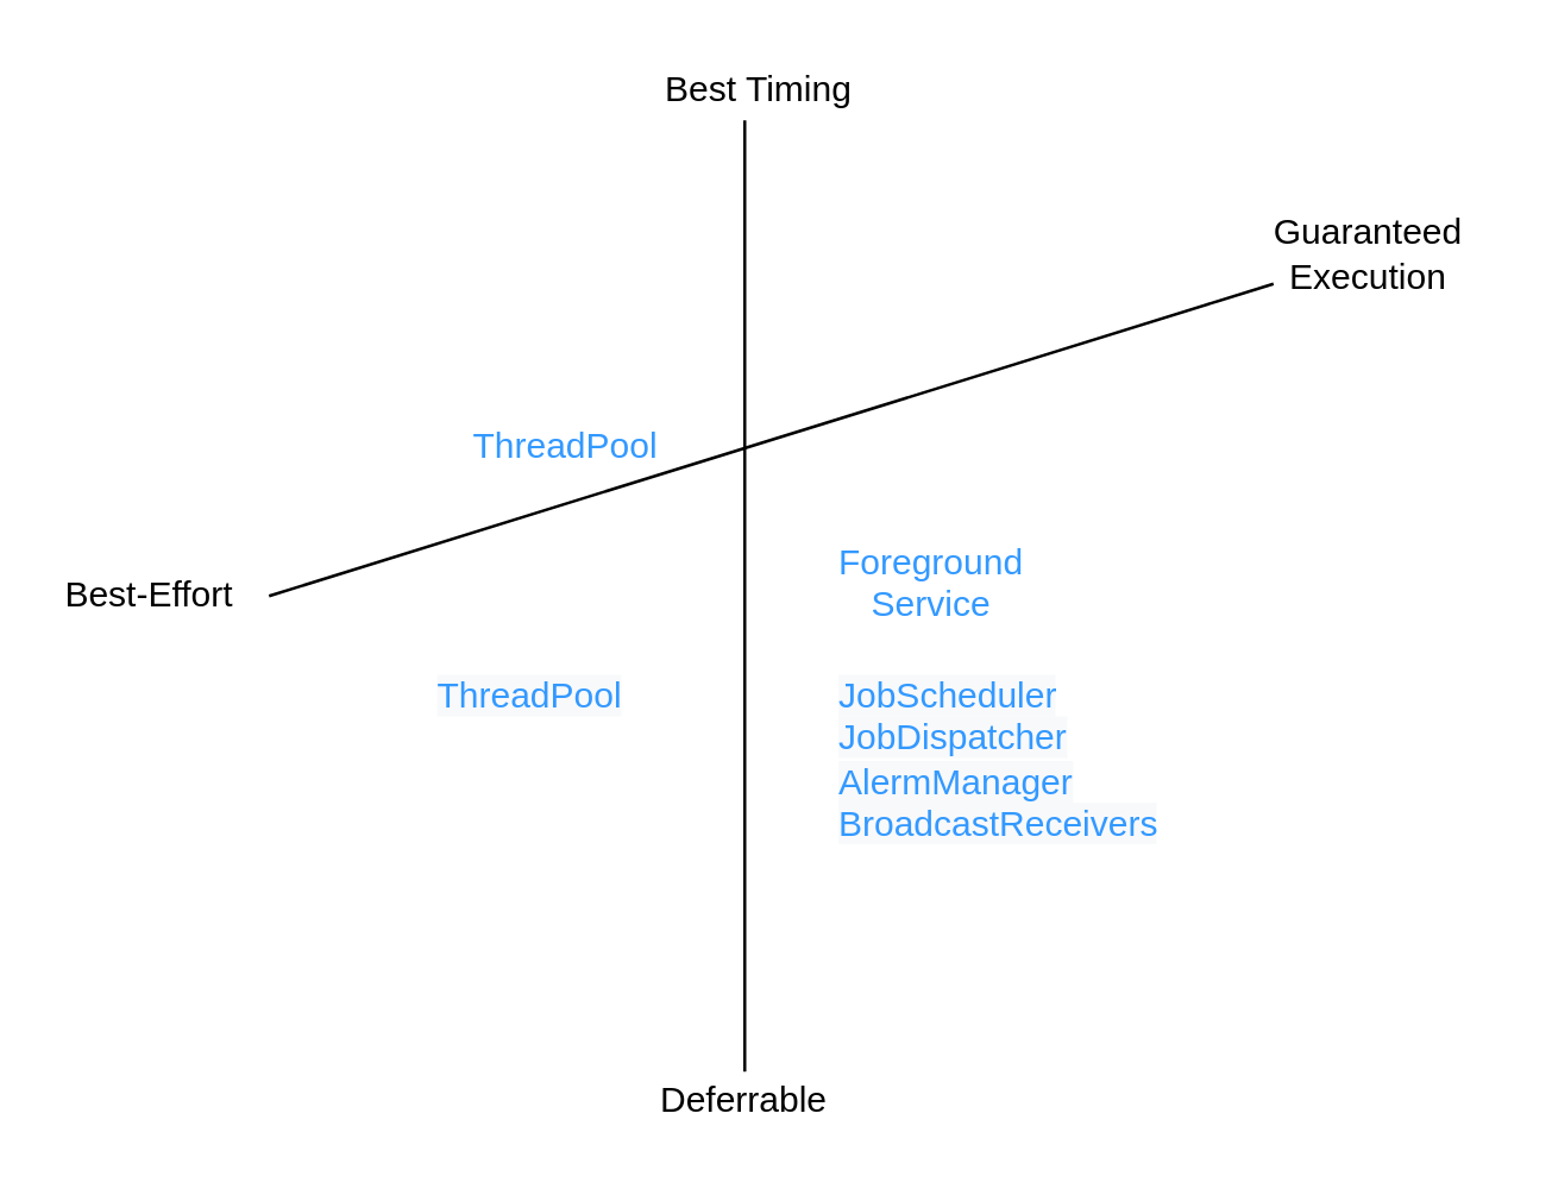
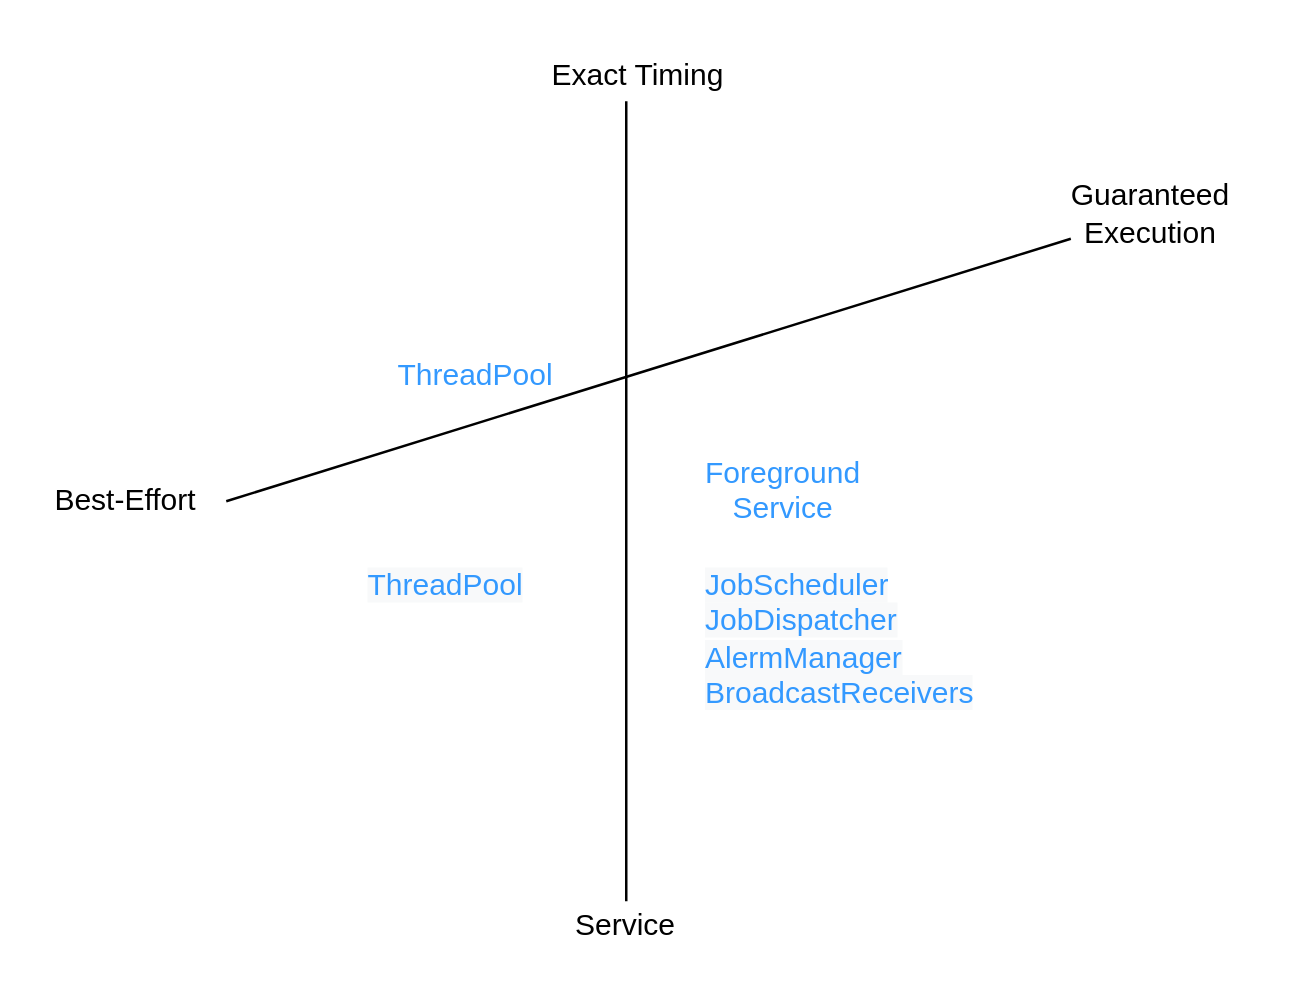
- <mxCell id="6" value="Best Timing" style="text;html=1;strokeColor=none;fillColor=none;align=center;verticalAlign=middle;whiteSpace=wrap;rounded=0;" vertex="1" parent="1"><mxGeometry x="210" y="20" width="90" height="20" as="geometry" /></mxCell>
+ <mxCell id="6" value="Exact Timing" style="text;html=1;strokeColor=none;fillColor=none;align=center;verticalAlign=middle;whiteSpace=wrap;rounded=0;" vertex="1" parent="1"><mxGeometry x="210" y="20" width="90" height="20" as="geometry" /></mxCell>
- <mxCell id="7" value="Deferrable" style="text;html=1;strokeColor=none;fillColor=none;align=center;verticalAlign=middle;whiteSpace=wrap;rounded=0;" vertex="1" parent="1"><mxGeometry x="230" y="360" width="40" height="20" as="geometry" /></mxCell>
+ <mxCell id="7" value="Service" style="text;html=1;strokeColor=none;fillColor=none;align=center;verticalAlign=middle;whiteSpace=wrap;rounded=0;" vertex="1" parent="1"><mxGeometry x="230" y="360" width="40" height="20" as="geometry" /></mxCell>
